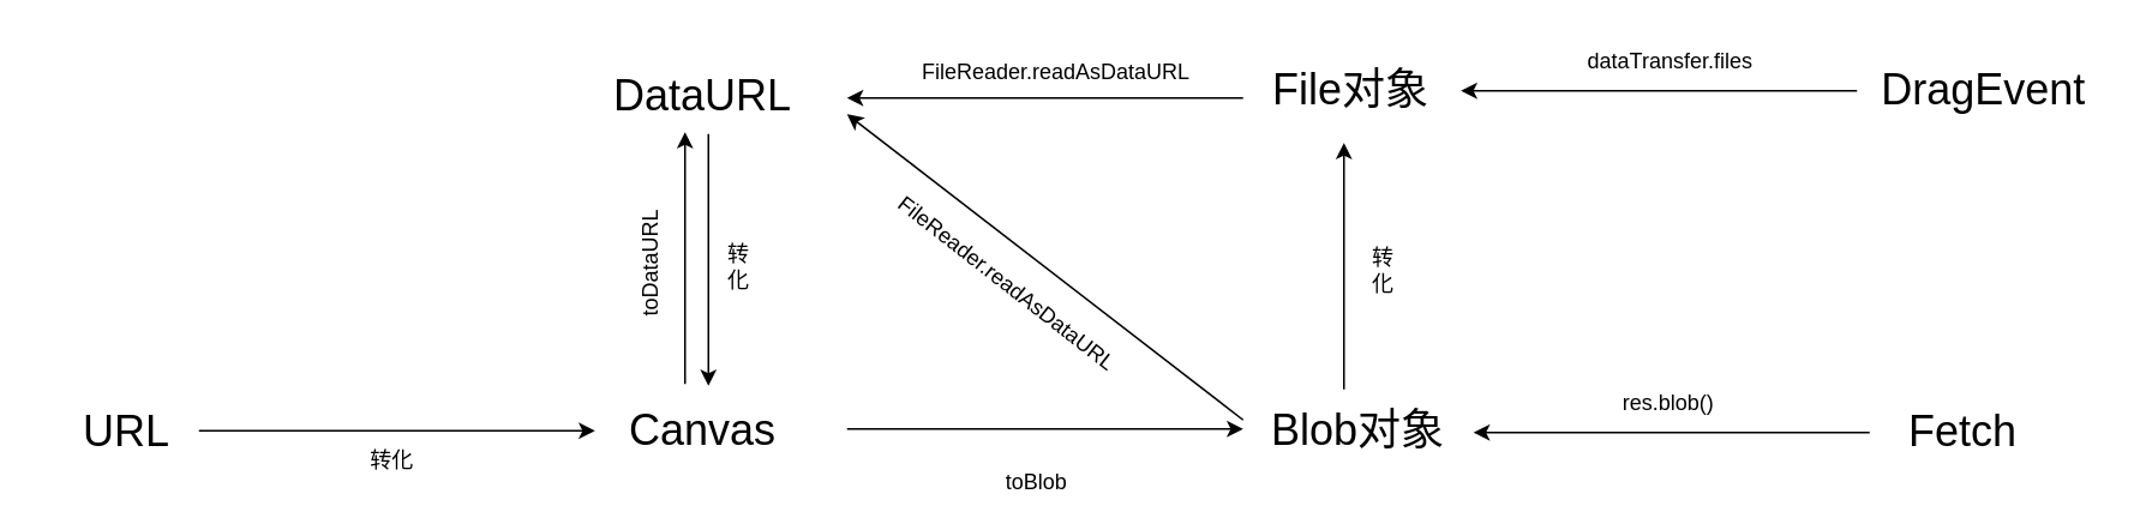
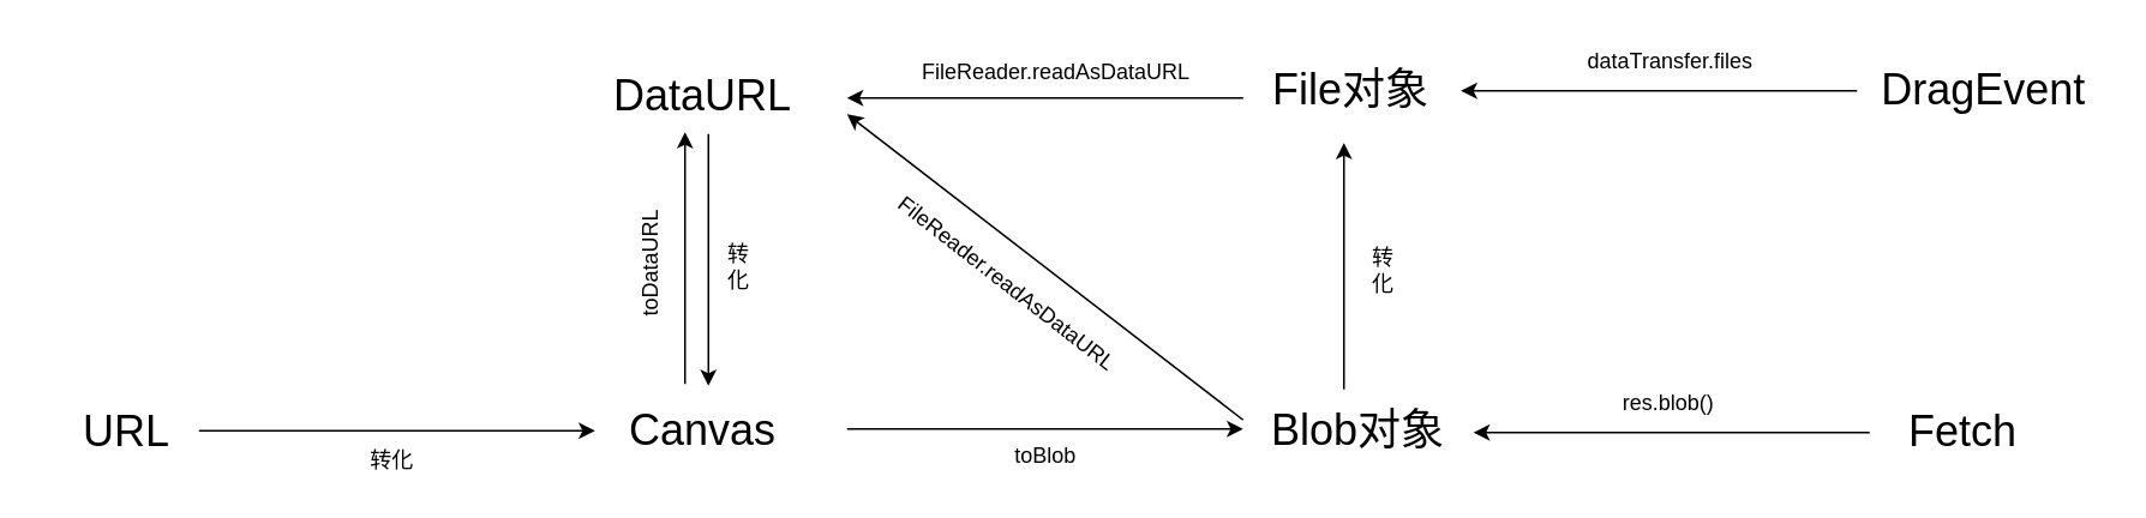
- <mxCell id="18" value="toBlob" style="text;html=1;align=center;" vertex="1" parent="1"><mxGeometry x="545" y="254" width="60" height="24" as="geometry" /></mxCell>
+ <mxCell id="18" value="toBlob" style="text;html=1;align=center;" vertex="1" parent="1"><mxGeometry x="550" y="239" width="60" height="24" as="geometry" /></mxCell>
